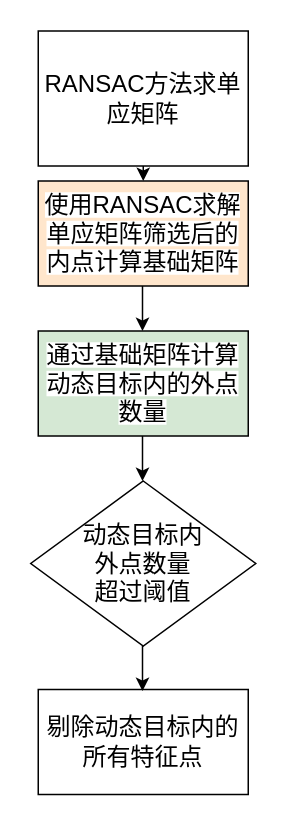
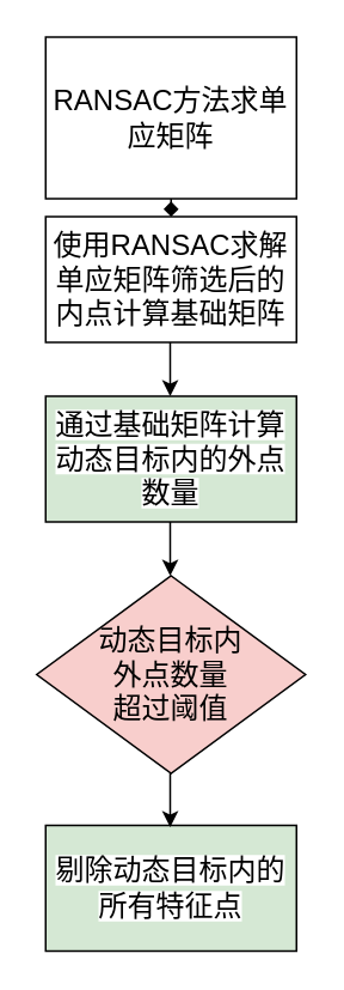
- <mxCell id="2" style="edgeStyle=orthogonalEdgeStyle;rounded=0;orthogonalLoop=1;jettySize=auto;html=1;exitX=0.5;exitY=1;exitDx=0;exitDy=0;entryX=0.5;entryY=0;entryDx=0;entryDy=0;" parent="1" source="3" target="4" edge="1"><mxGeometry relative="1" as="geometry" /></mxCell>
+ <mxCell id="2" style="edgeStyle=orthogonalEdgeStyle;rounded=0;orthogonalLoop=1;jettySize=auto;html=1;exitX=0.5;exitY=1;exitDx=0;exitDy=0;entryX=0.5;entryY=0;entryDx=0;entryDy=0;endArrow=diamond;" parent="1" source="3" target="4" edge="1"><mxGeometry relative="1" as="geometry" /></mxCell>
- <mxCell id="4" value="&lt;span style=&quot;font-size: 16px; background-color: rgb(255, 255, 255);&quot;&gt;&lt;font face=&quot;Helvetica&quot;&gt;使用RANSAC求解单应矩阵筛选后的内点计算基础矩阵&lt;/font&gt;&lt;/span&gt;" style="rounded=0;whiteSpace=wrap;html=1;fillColor=#ffe6cc;" parent="1" vertex="1"><mxGeometry x="25" y="120" width="140" height="70" as="geometry" /></mxCell>
+ <mxCell id="4" value="&lt;span style=&quot;font-size: 16px; background-color: rgb(255, 255, 255);&quot;&gt;&lt;font face=&quot;Helvetica&quot;&gt;使用RANSAC求解单应矩阵筛选后的内点计算基础矩阵&lt;/font&gt;&lt;/span&gt;" style="rounded=0;whiteSpace=wrap;html=1;" parent="1" vertex="1"><mxGeometry x="25" y="120" width="140" height="70" as="geometry" /></mxCell>
- <mxCell id="7" value="&lt;font face=&quot;Times New Roman&quot; style=&quot;font-size: 16px;&quot;&gt;动态目标内&lt;/font&gt;&lt;div style=&quot;font-size: 16px;&quot;&gt;&lt;font face=&quot;v6d2WxD5FSittoSUJJSr&quot;&gt;&lt;span style=&quot;background-color: initial;&quot;&gt;外点数量&lt;/span&gt;&lt;br&gt;&lt;/font&gt;&lt;/div&gt;&lt;div style=&quot;font-size: 16px;&quot;&gt;&lt;font face=&quot;v6d2WxD5FSittoSUJJSr&quot; style=&quot;font-size: 16px;&quot;&gt;超过阈值&lt;/font&gt;&lt;/div&gt;" style="rhombus;whiteSpace=wrap;html=1;" parent="1" vertex="1"><mxGeometry x="20" y="320" width="150" height="110" as="geometry" /></mxCell>
+ <mxCell id="7" value="&lt;font face=&quot;Times New Roman&quot; style=&quot;font-size: 16px;&quot;&gt;动态目标内&lt;/font&gt;&lt;div style=&quot;font-size: 16px;&quot;&gt;&lt;font face=&quot;v6d2WxD5FSittoSUJJSr&quot;&gt;&lt;span style=&quot;background-color: initial;&quot;&gt;外点数量&lt;/span&gt;&lt;br&gt;&lt;/font&gt;&lt;/div&gt;&lt;div style=&quot;font-size: 16px;&quot;&gt;&lt;font face=&quot;v6d2WxD5FSittoSUJJSr&quot; style=&quot;font-size: 16px;&quot;&gt;超过阈值&lt;/font&gt;&lt;/div&gt;" style="rhombus;whiteSpace=wrap;html=1;fillColor=#f8cecc;" parent="1" vertex="1"><mxGeometry x="20" y="320" width="150" height="110" as="geometry" /></mxCell>
- <mxCell id="6" value="&lt;span style=&quot;font-size: 16px; background-color: rgb(255, 255, 255);&quot;&gt;&lt;font face=&quot;Helvetica&quot;&gt;剔除动态目标内的所有特征点&lt;/font&gt;&lt;/span&gt;" style="rounded=0;whiteSpace=wrap;html=1;" parent="1" vertex="1"><mxGeometry x="25" y="459" width="140" height="70" as="geometry" /></mxCell>
+ <mxCell id="6" value="&lt;span style=&quot;font-size: 16px; background-color: rgb(255, 255, 255);&quot;&gt;&lt;font face=&quot;Helvetica&quot;&gt;剔除动态目标内的所有特征点&lt;/font&gt;&lt;/span&gt;" style="rounded=0;whiteSpace=wrap;html=1;fillColor=#d5e8d4;" parent="1" vertex="1"><mxGeometry x="25" y="459" width="140" height="70" as="geometry" /></mxCell>
